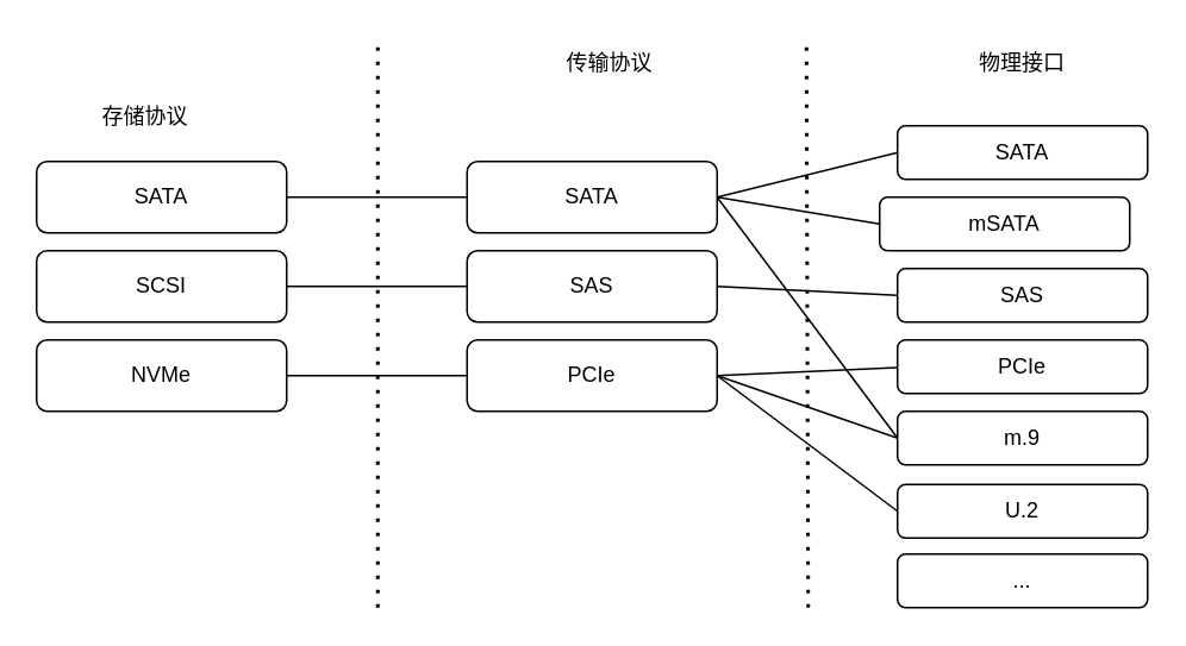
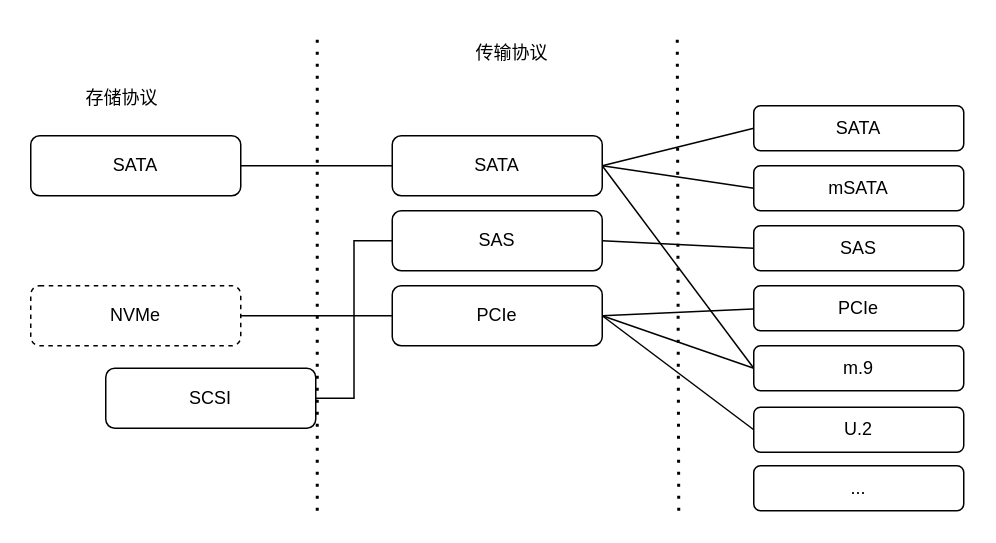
- <mxCell id="20" value="物理接口" style="text;html=1;strokeColor=none;fillColor=none;align=center;verticalAlign=middle;whiteSpace=wrap;rounded=0;" vertex="1" parent="1"><mxGeometry x="542" y="20" width="60" height="30" as="geometry" /></mxCell>
- <mxCell id="18" value="mSATA" style="rounded=1;whiteSpace=wrap;html=1;" vertex="1" parent="1"><mxGeometry x="492" y="110" width="140" height="30" as="geometry" /></mxCell>
+ <mxCell id="18" value="mSATA" style="rounded=1;whiteSpace=wrap;html=1;" vertex="1" parent="1"><mxGeometry x="502" y="110" width="140" height="30" as="geometry" /></mxCell>
- <mxCell id="15" value="SCSI" style="rounded=1;whiteSpace=wrap;html=1;" vertex="1" parent="1"><mxGeometry x="20" y="140" width="140" height="40" as="geometry" /></mxCell>
+ <mxCell id="15" value="SCSI" style="rounded=1;whiteSpace=wrap;html=1;" vertex="1" parent="1"><mxGeometry x="70" y="245" width="140" height="40" as="geometry" /></mxCell>
- <mxCell id="17" value="NVMe" style="rounded=1;whiteSpace=wrap;html=1;" vertex="1" parent="1"><mxGeometry x="20" y="190" width="140" height="40" as="geometry" /></mxCell>
+ <mxCell id="17" value="NVMe" style="rounded=1;whiteSpace=wrap;html=1;dashed=1;" vertex="1" parent="1"><mxGeometry x="20" y="190" width="140" height="40" as="geometry" /></mxCell>
